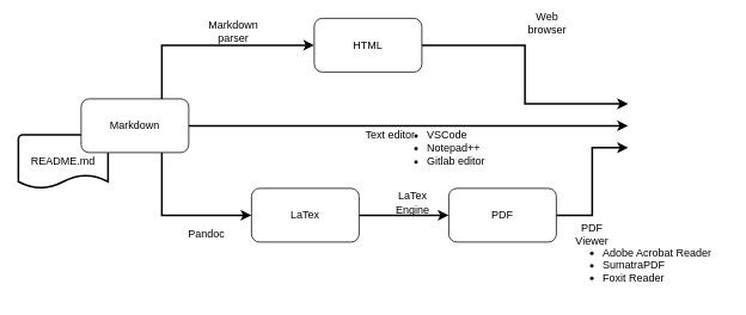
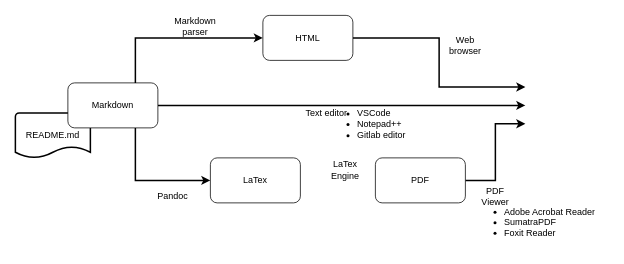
- <mxCell id="20" value="Web browser" style="text;html=1;strokeColor=none;fillColor=none;align=center;verticalAlign=middle;whiteSpace=wrap;rounded=0;" vertex="1" parent="1"><mxGeometry x="590" y="15" width="40" height="20" as="geometry" /></mxCell>
+ <mxCell id="20" value="Web browser" style="text;html=1;strokeColor=none;fillColor=none;align=center;verticalAlign=middle;whiteSpace=wrap;rounded=0;" vertex="1" parent="1"><mxGeometry x="600" y="50" width="40" height="20" as="geometry" /></mxCell>
- <mxCell id="9" style="edgeStyle=orthogonalEdgeStyle;rounded=0;orthogonalLoop=1;jettySize=auto;html=1;exitX=1;exitY=0.5;exitDx=0;exitDy=0;entryX=0;entryY=0.5;entryDx=0;entryDy=0;strokeWidth=2;" edge="1" parent="1" source="10" target="13"><mxGeometry relative="1" as="geometry" /></mxCell>
